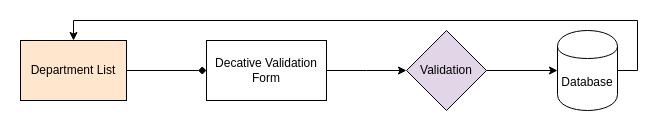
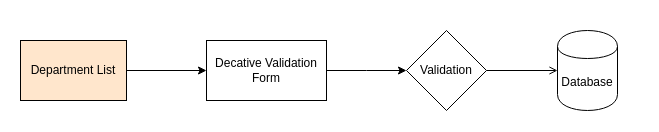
- <mxCell id="6" style="edgeStyle=orthogonalEdgeStyle;rounded=0;orthogonalLoop=1;jettySize=auto;html=1;exitX=1;exitY=0.5;exitDx=0;exitDy=0;entryX=0.5;entryY=0;entryDx=0;entryDy=0;" parent="1" source="7" target="9" edge="1"><mxGeometry relative="1" as="geometry"><mxPoint x="474" y="247" as="targetPoint" /><Array as="points"><mxPoint x="637" y="70" /><mxPoint x="637" y="20" /><mxPoint x="73" y="20" /></Array></mxGeometry></mxCell>
- <mxCell id="8" style="edgeStyle=orthogonalEdgeStyle;rounded=0;orthogonalLoop=1;jettySize=auto;html=1;entryX=0;entryY=0.5;entryDx=0;entryDy=0;endArrow=diamond;" edge="1" parent="1" source="9" target="3"><mxGeometry relative="1" as="geometry" /></mxCell>
+ <mxCell id="8" style="edgeStyle=orthogonalEdgeStyle;rounded=0;orthogonalLoop=1;jettySize=auto;html=1;entryX=0;entryY=0.5;entryDx=0;entryDy=0;" edge="1" parent="1" source="9" target="3"><mxGeometry relative="1" as="geometry" /></mxCell>
- <mxCell id="5" value="Validation" style="rhombus;whiteSpace=wrap;html=1;fillColor=#e1d5e7;" parent="1" vertex="1"><mxGeometry x="406" y="30" width="80" height="80" as="geometry" /></mxCell>
+ <mxCell id="5" value="Validation" style="rhombus;whiteSpace=wrap;html=1;" parent="1" vertex="1"><mxGeometry x="406" y="30" width="80" height="80" as="geometry" /></mxCell>
- <mxCell id="4" style="edgeStyle=orthogonalEdgeStyle;rounded=0;orthogonalLoop=1;jettySize=auto;html=1;exitX=1;exitY=0.5;exitDx=0;exitDy=0;entryX=0;entryY=0.5;entryDx=0;entryDy=0;" parent="1" source="5" target="7" edge="1"><mxGeometry relative="1" as="geometry" /></mxCell>
+ <mxCell id="4" style="edgeStyle=orthogonalEdgeStyle;rounded=0;orthogonalLoop=1;jettySize=auto;html=1;exitX=1;exitY=0.5;exitDx=0;exitDy=0;entryX=0;entryY=0.5;entryDx=0;entryDy=0;endArrow=open;" parent="1" source="5" target="7" edge="1"><mxGeometry relative="1" as="geometry" /></mxCell>
